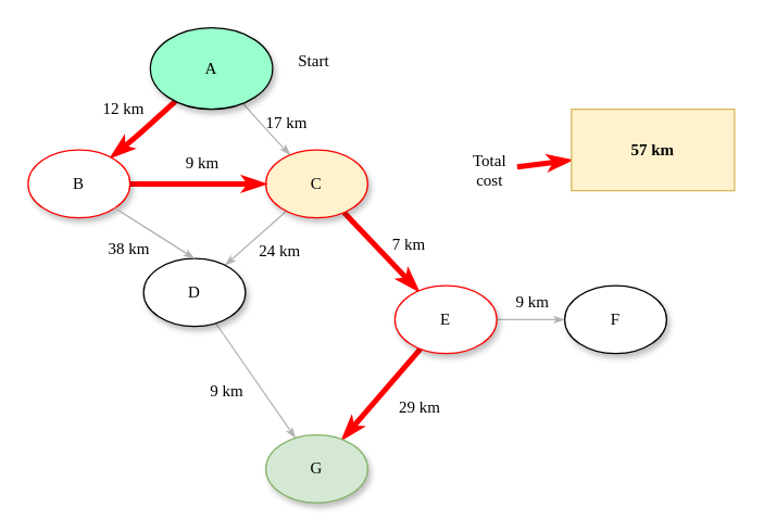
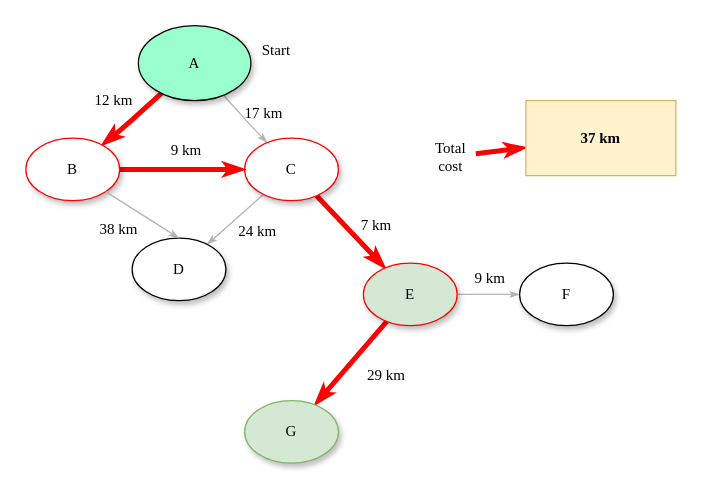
- <mxCell id="22" value="Start" style="text;html=1;align=center;verticalAlign=middle;resizable=0;points=[];autosize=1;fontSize=12;fontFamily=Verdana;" vertex="1" parent="1"><mxGeometry x="210" y="35" width="40" height="20" as="geometry" /></mxCell>
+ <mxCell id="22" value="Start" style="text;html=1;align=center;verticalAlign=middle;resizable=0;points=[];autosize=1;fontSize=12;fontFamily=Verdana;" vertex="1" parent="1"><mxGeometry x="200" y="30" width="40" height="20" as="geometry" /></mxCell>
- <mxCell id="25" value="&lt;b&gt;57 km&lt;/b&gt;" style="whiteSpace=wrap;html=1;labelBackgroundColor=none;strokeColor=#d6b656;fillColor=#fff2cc;fontFamily=Verdana;fontSize=12;" vertex="1" parent="1"><mxGeometry x="420" y="80" width="120" height="60" as="geometry" /></mxCell>
+ <mxCell id="25" value="&lt;b&gt;37 km&lt;/b&gt;" style="whiteSpace=wrap;html=1;labelBackgroundColor=none;strokeColor=#d6b656;fillColor=#fff2cc;fontFamily=Verdana;fontSize=12;" vertex="1" parent="1"><mxGeometry x="420" y="80" width="120" height="60" as="geometry" /></mxCell>
- <mxCell id="7" value="&lt;span&gt;C&lt;/span&gt;" style="ellipse;whiteSpace=wrap;html=1;rounded=0;shadow=1;comic=0;labelBackgroundColor=none;strokeWidth=1;fontFamily=Verdana;fontSize=12;align=center;strokeColor=#FF0000;fillColor=#fff2cc;" parent="1" vertex="1"><mxGeometry x="195" y="110" width="75" height="50" as="geometry" /></mxCell>
+ <mxCell id="7" value="&lt;span&gt;C&lt;/span&gt;" style="ellipse;whiteSpace=wrap;html=1;rounded=0;shadow=1;comic=0;labelBackgroundColor=none;strokeWidth=1;fontFamily=Verdana;fontSize=12;align=center;strokeColor=#FF0000;" parent="1" vertex="1"><mxGeometry x="195" y="110" width="75" height="50" as="geometry" /></mxCell>
- <mxCell id="11" value="&lt;span&gt;E&lt;/span&gt;" style="ellipse;whiteSpace=wrap;html=1;rounded=0;shadow=1;comic=0;labelBackgroundColor=none;strokeWidth=1;fontFamily=Verdana;fontSize=12;align=center;strokeColor=#FF0000;" parent="1" vertex="1"><mxGeometry x="290" y="210" width="75" height="50" as="geometry" /></mxCell>
+ <mxCell id="11" value="&lt;span&gt;E&lt;/span&gt;" style="ellipse;whiteSpace=wrap;html=1;rounded=0;shadow=1;comic=0;labelBackgroundColor=none;strokeWidth=1;fontFamily=Verdana;fontSize=12;align=center;strokeColor=#FF0000;fillColor=#d5e8d4;" parent="1" vertex="1"><mxGeometry x="290" y="210" width="75" height="50" as="geometry" /></mxCell>
- <mxCell id="12" value="9 km" style="edgeStyle=none;rounded=1;html=1;labelBackgroundColor=none;startArrow=none;startFill=0;startSize=5;endArrow=classicThin;endFill=1;endSize=5;jettySize=auto;orthogonalLoop=1;strokeColor=#B3B3B3;strokeWidth=1;fontFamily=Verdana;fontSize=12" parent="1" source="13" target="14" edge="1"><mxGeometry x="-0.105" y="-22" relative="1" as="geometry"><mxPoint as="offset" /></mxGeometry></mxCell>
